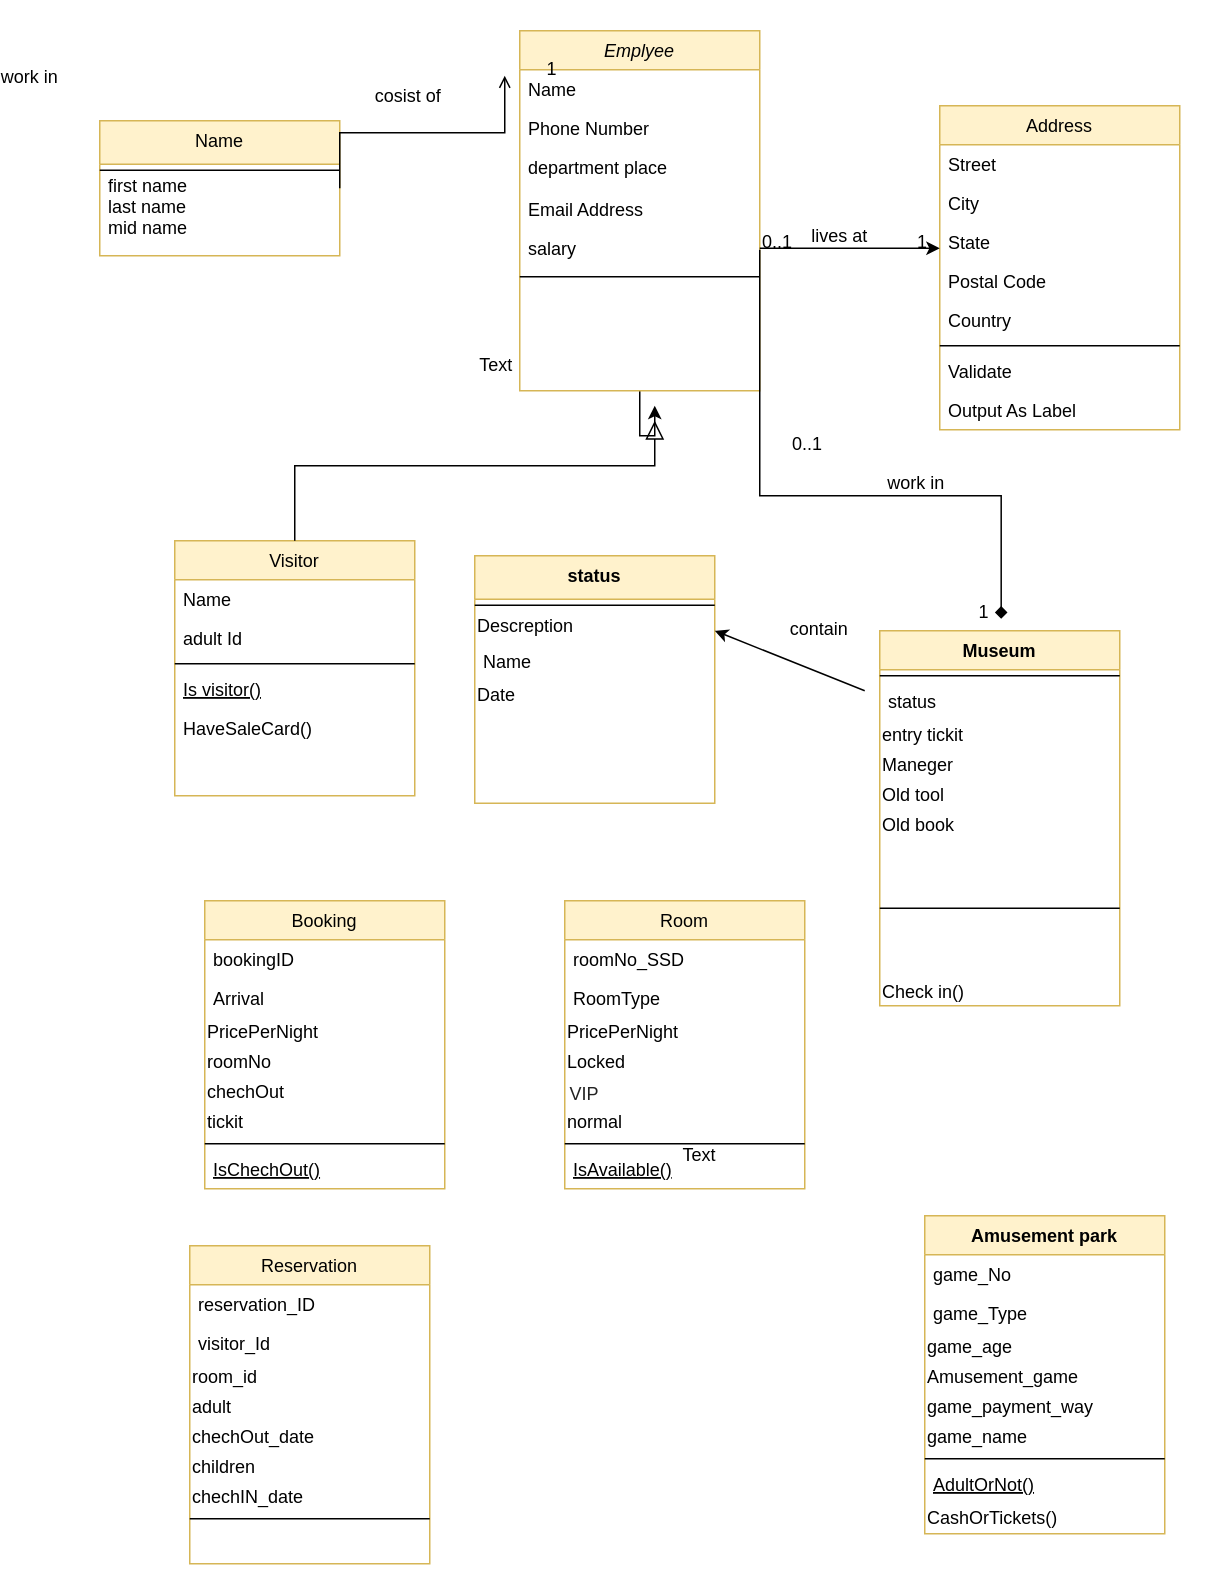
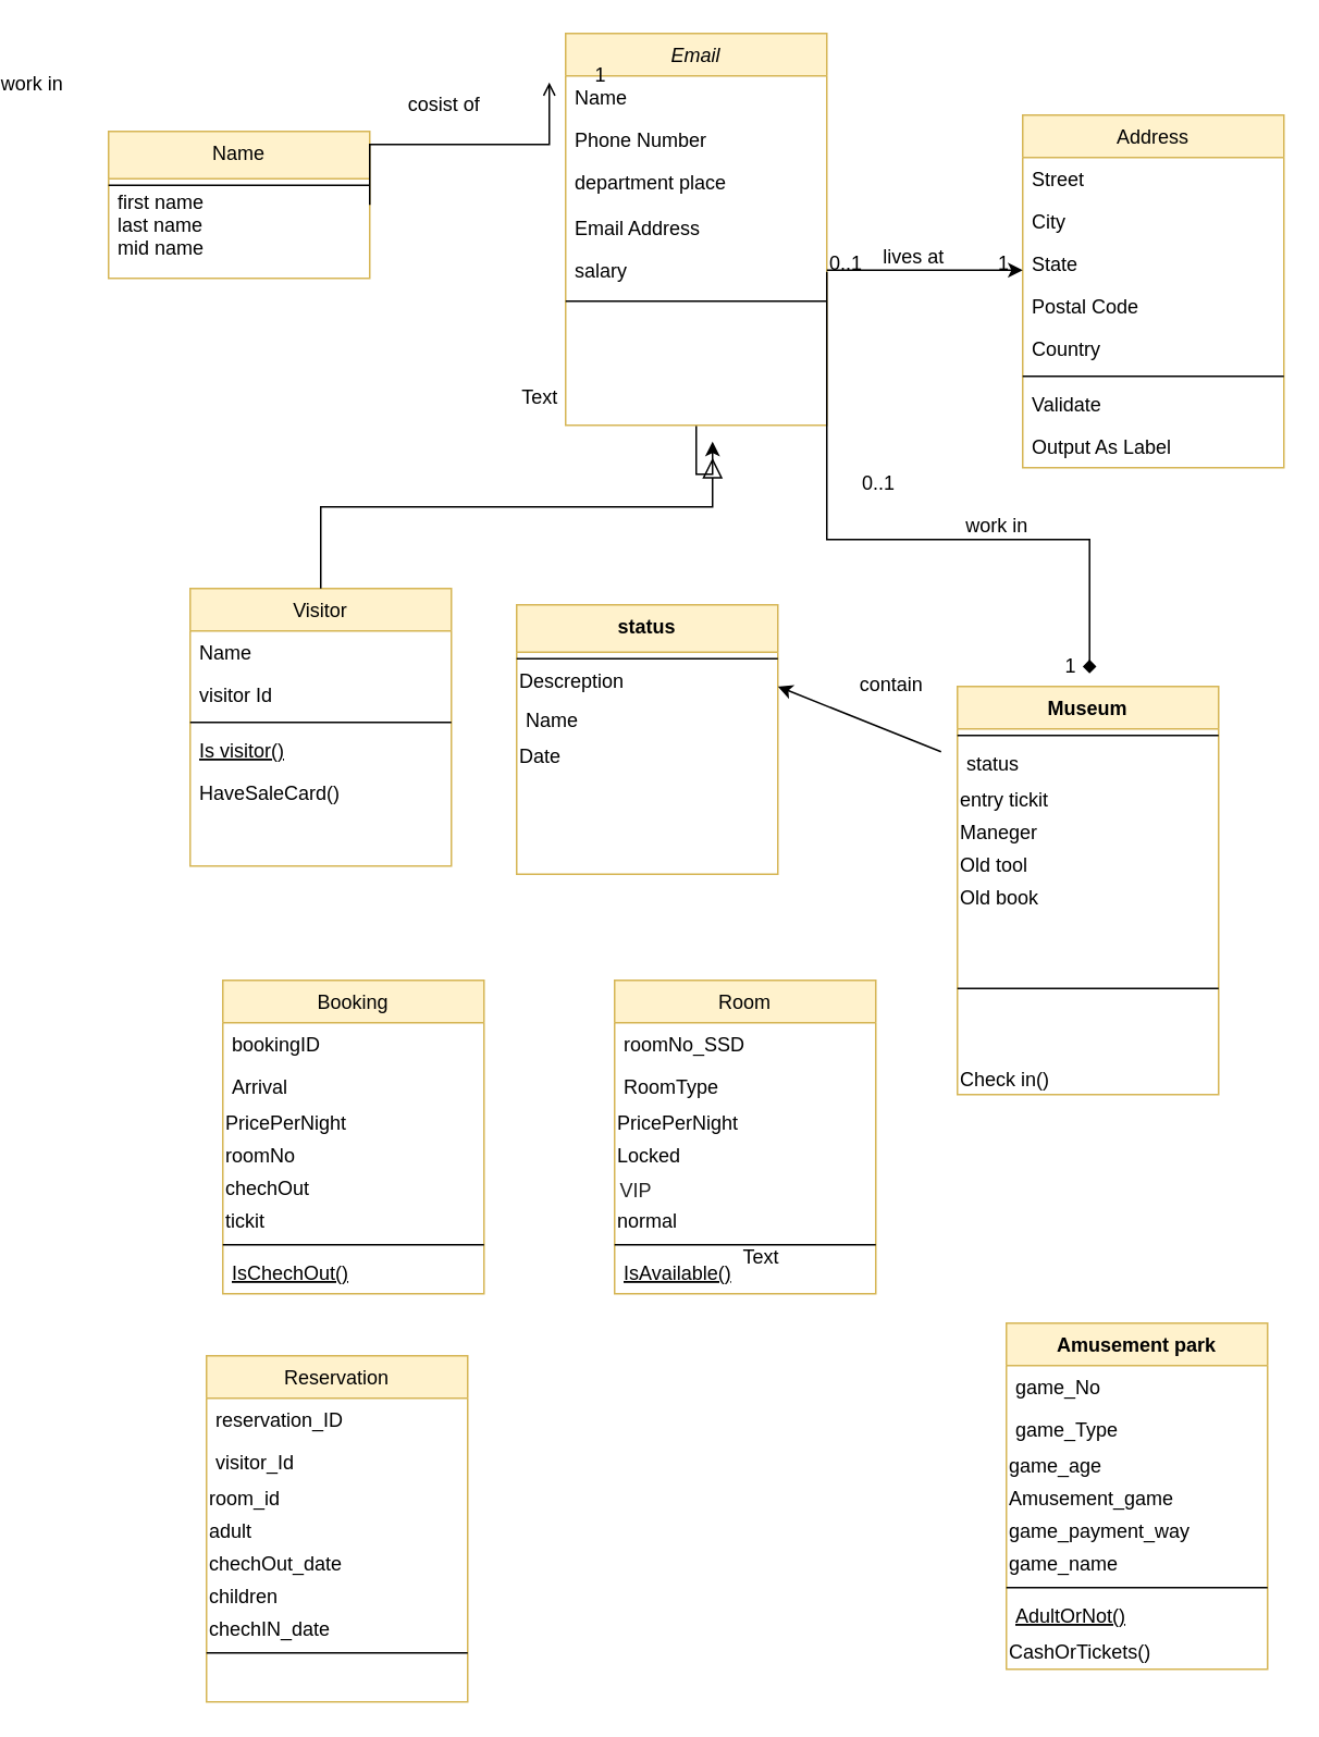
- <mxCell id="3" value="Emplyee" style="swimlane;fontStyle=2;align=center;verticalAlign=top;childLayout=stackLayout;horizontal=1;startSize=26;horizontalStack=0;resizeParent=1;resizeLast=0;collapsible=1;marginBottom=0;rounded=0;shadow=0;strokeWidth=1;fillColor=#fff2cc;strokeColor=#d6b656;" parent="1" vertex="1"><mxGeometry x="300" y="20" width="160" height="240" as="geometry"><mxRectangle x="350" y="60" width="160" height="26" as="alternateBounds" /></mxGeometry></mxCell>
+ <mxCell id="3" value="Email" style="swimlane;fontStyle=2;align=center;verticalAlign=top;childLayout=stackLayout;horizontal=1;startSize=26;horizontalStack=0;resizeParent=1;resizeLast=0;collapsible=1;marginBottom=0;rounded=0;shadow=0;strokeWidth=1;fillColor=#fff2cc;strokeColor=#d6b656;" parent="1" vertex="1"><mxGeometry x="300" y="20" width="160" height="240" as="geometry"><mxRectangle x="350" y="60" width="160" height="26" as="alternateBounds" /></mxGeometry></mxCell>
- <mxCell id="12" value="adult Id" style="text;align=left;verticalAlign=top;spacingLeft=4;spacingRight=4;overflow=hidden;rotatable=0;points=[[0,0.5],[1,0.5]];portConstraint=eastwest;rounded=0;shadow=0;html=0;" parent="10" vertex="1"><mxGeometry y="52" width="160" height="26" as="geometry" /></mxCell>
+ <mxCell id="12" value="visitor Id" style="text;align=left;verticalAlign=top;spacingLeft=4;spacingRight=4;overflow=hidden;rotatable=0;points=[[0,0.5],[1,0.5]];portConstraint=eastwest;rounded=0;shadow=0;html=0;" parent="10" vertex="1"><mxGeometry y="52" width="160" height="26" as="geometry" /></mxCell>
